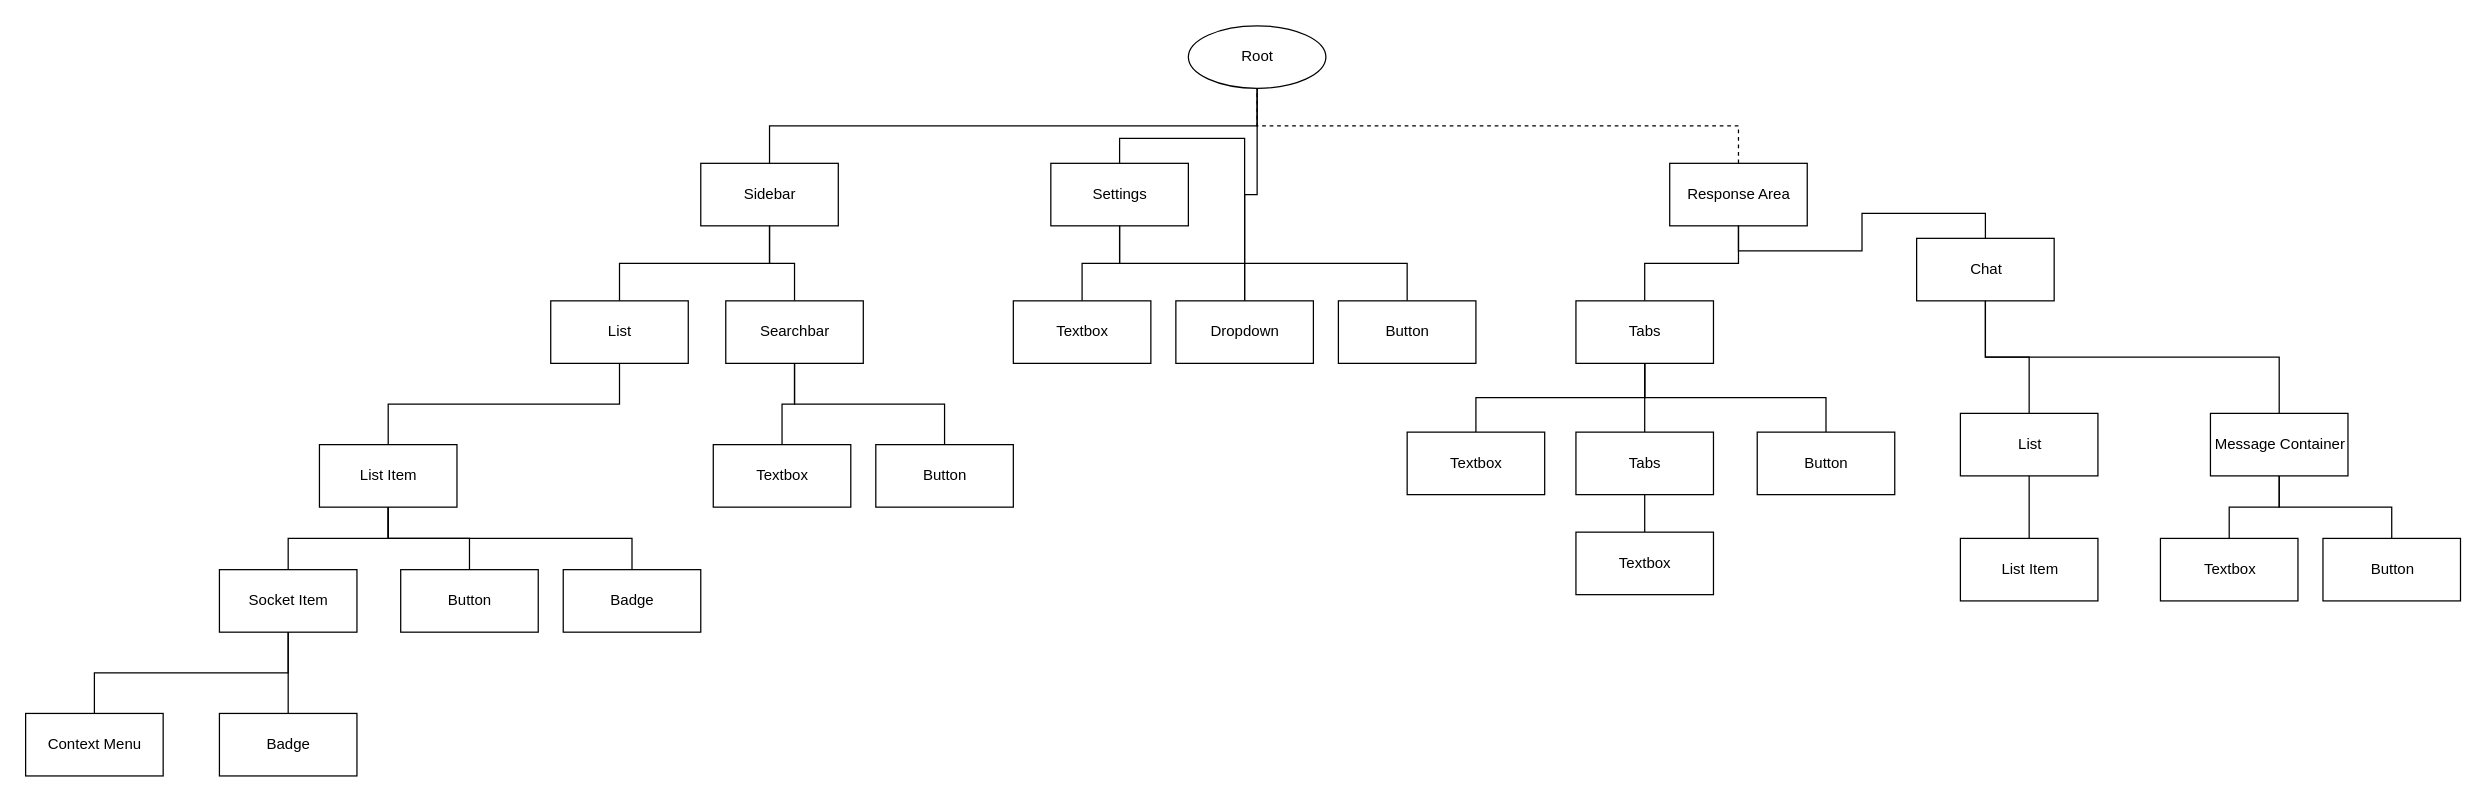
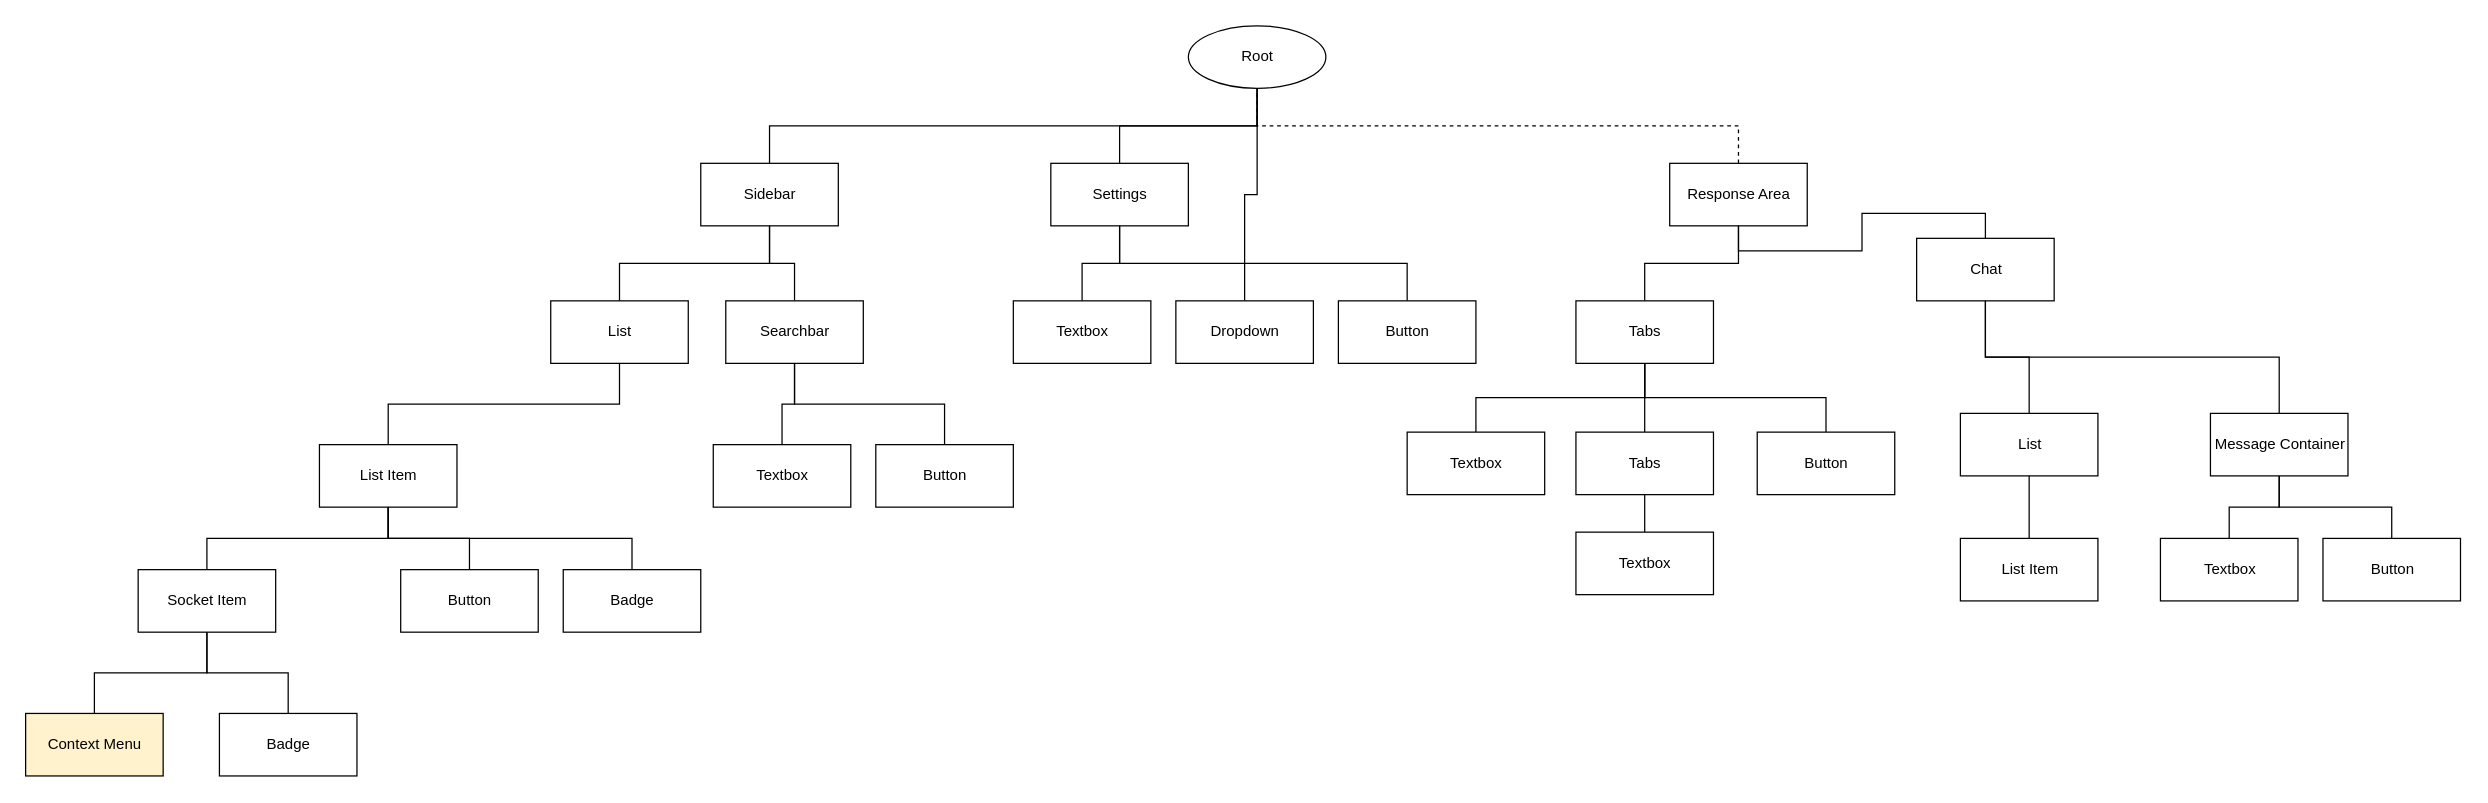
- <mxCell id="5" style="edgeStyle=orthogonalEdgeStyle;rounded=0;orthogonalLoop=1;jettySize=auto;html=1;exitX=0.5;exitY=0;exitDx=0;exitDy=0;endArrow=none;endFill=0;" edge="1" parent="1" source="6" target="34"><mxGeometry relative="1" as="geometry" /></mxCell>
+ <mxCell id="5" style="edgeStyle=orthogonalEdgeStyle;rounded=0;orthogonalLoop=1;jettySize=auto;html=1;exitX=0.5;exitY=0;exitDx=0;exitDy=0;entryX=0.5;entryY=1;entryDx=0;entryDy=0;endArrow=none;endFill=0;" edge="1" parent="1" source="6" target="2"><mxGeometry relative="1" as="geometry" /></mxCell>
- <mxCell id="22" value="Socket Item" style="html=1;" vertex="1" parent="1"><mxGeometry x="175" y="455" width="110" height="50" as="geometry" /></mxCell>
+ <mxCell id="22" value="Socket Item" style="html=1;" vertex="1" parent="1"><mxGeometry x="110" y="455" width="110" height="50" as="geometry" /></mxCell>
- <mxCell id="56" value="Context Menu" style="html=1;" vertex="1" parent="1"><mxGeometry x="20" y="570" width="110" height="50" as="geometry" /></mxCell>
+ <mxCell id="56" value="Context Menu" style="html=1;fillColor=#fff2cc;" vertex="1" parent="1"><mxGeometry x="20" y="570" width="110" height="50" as="geometry" /></mxCell>
